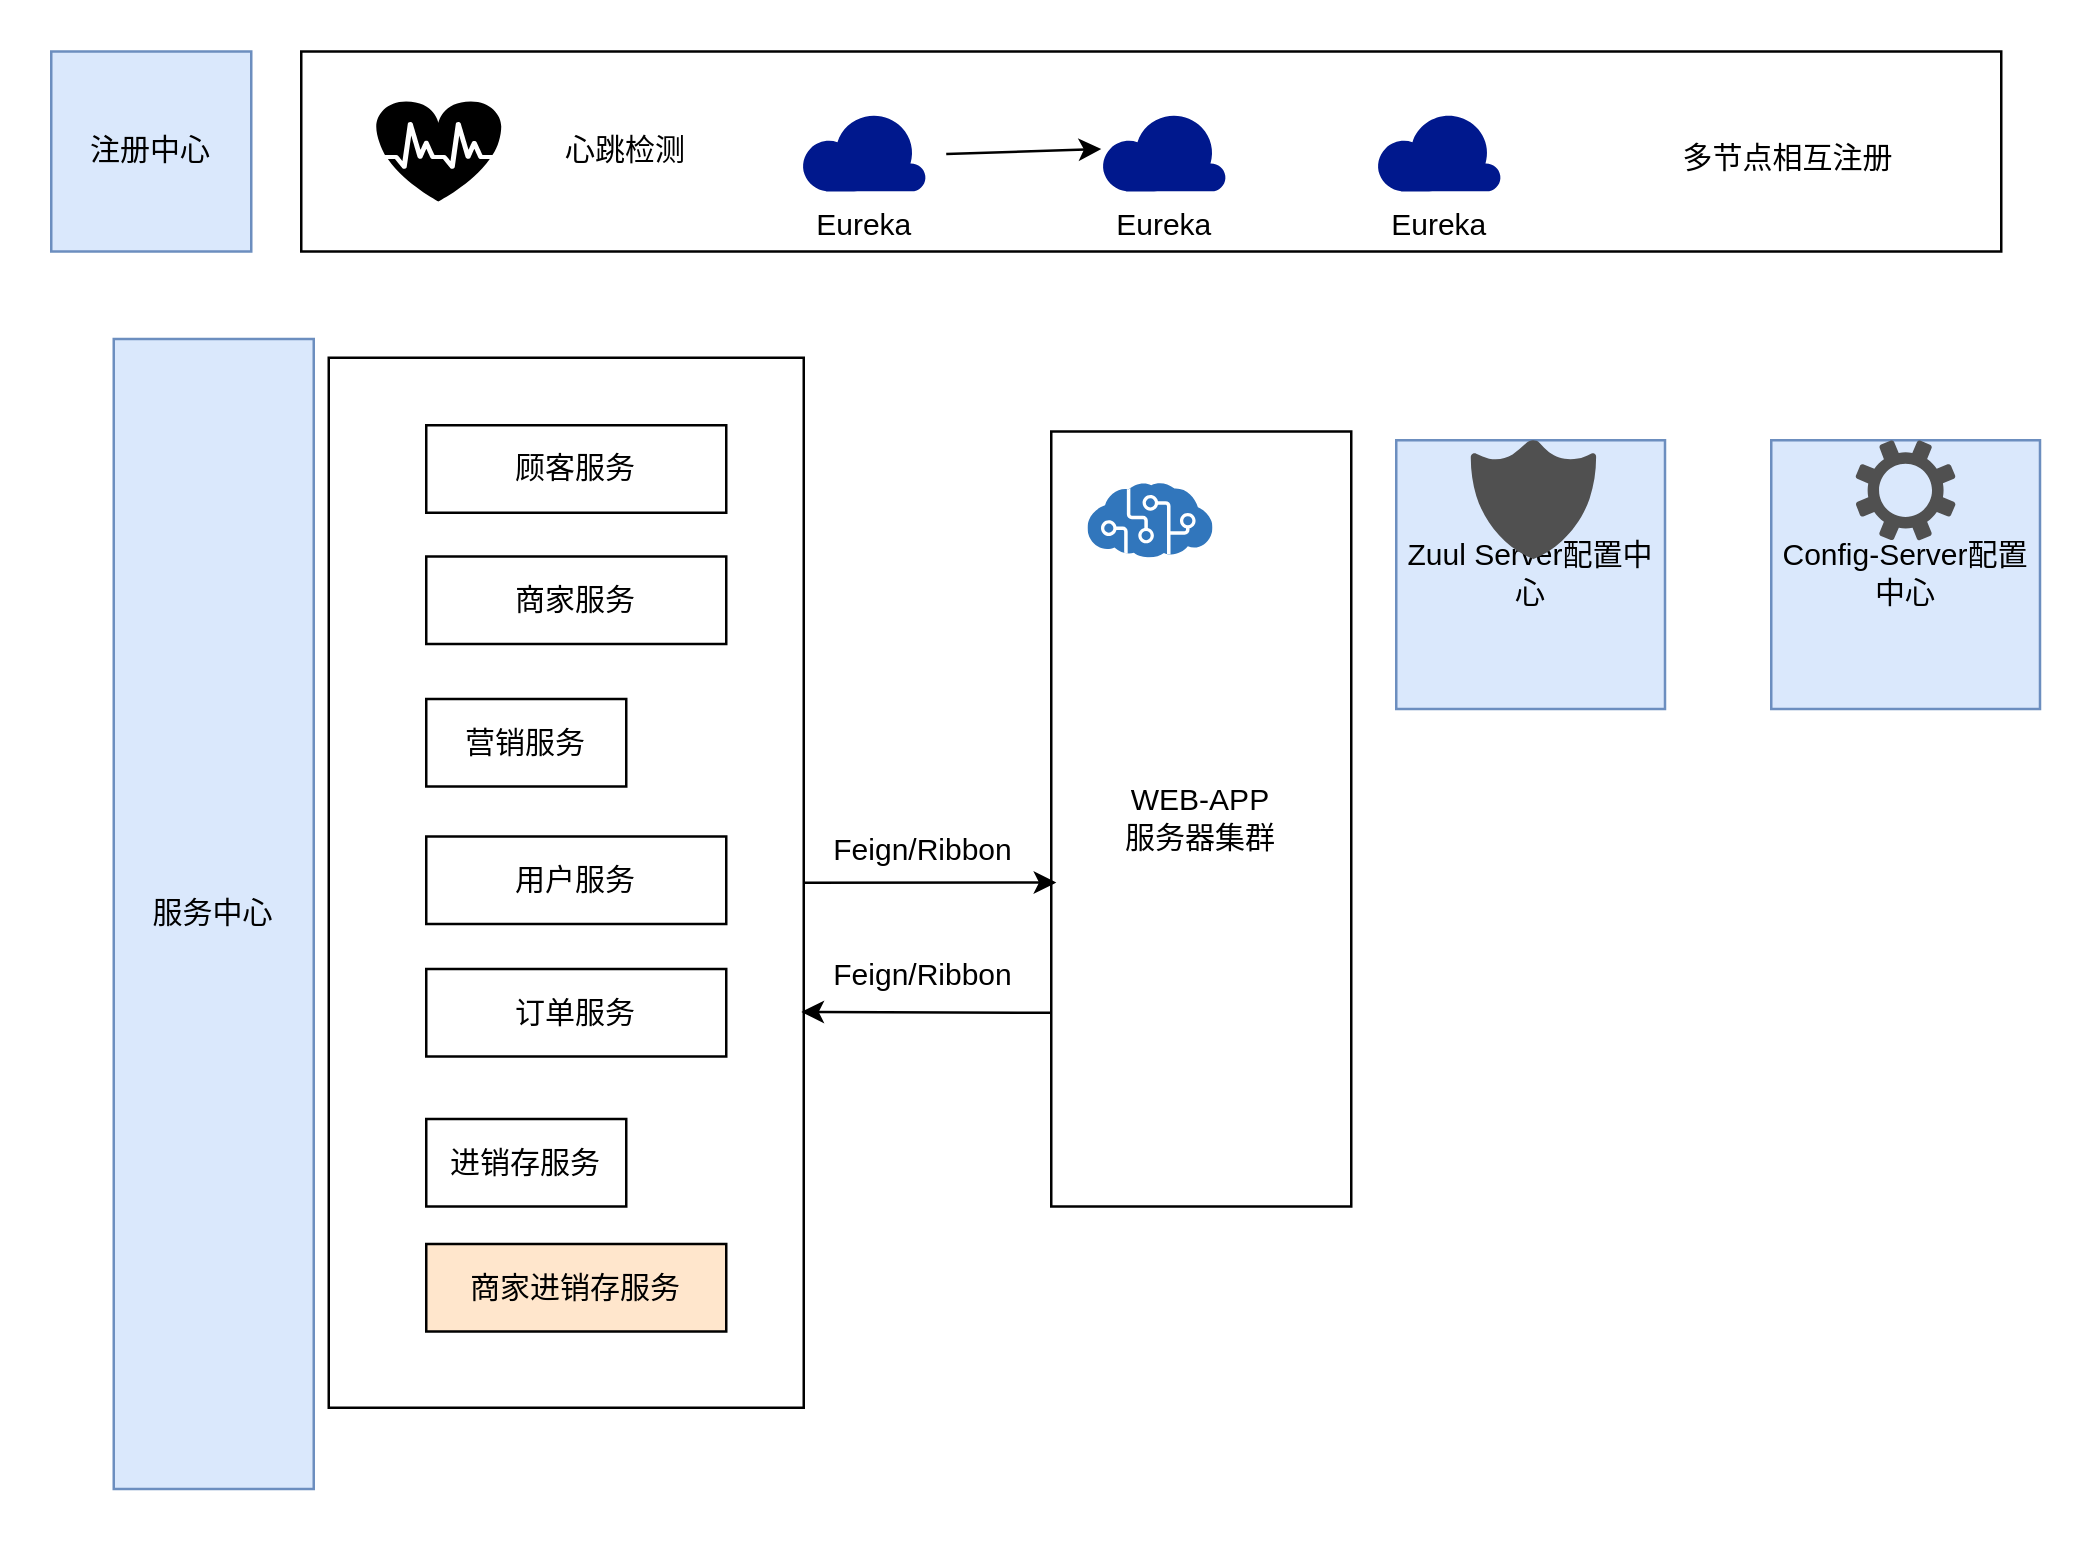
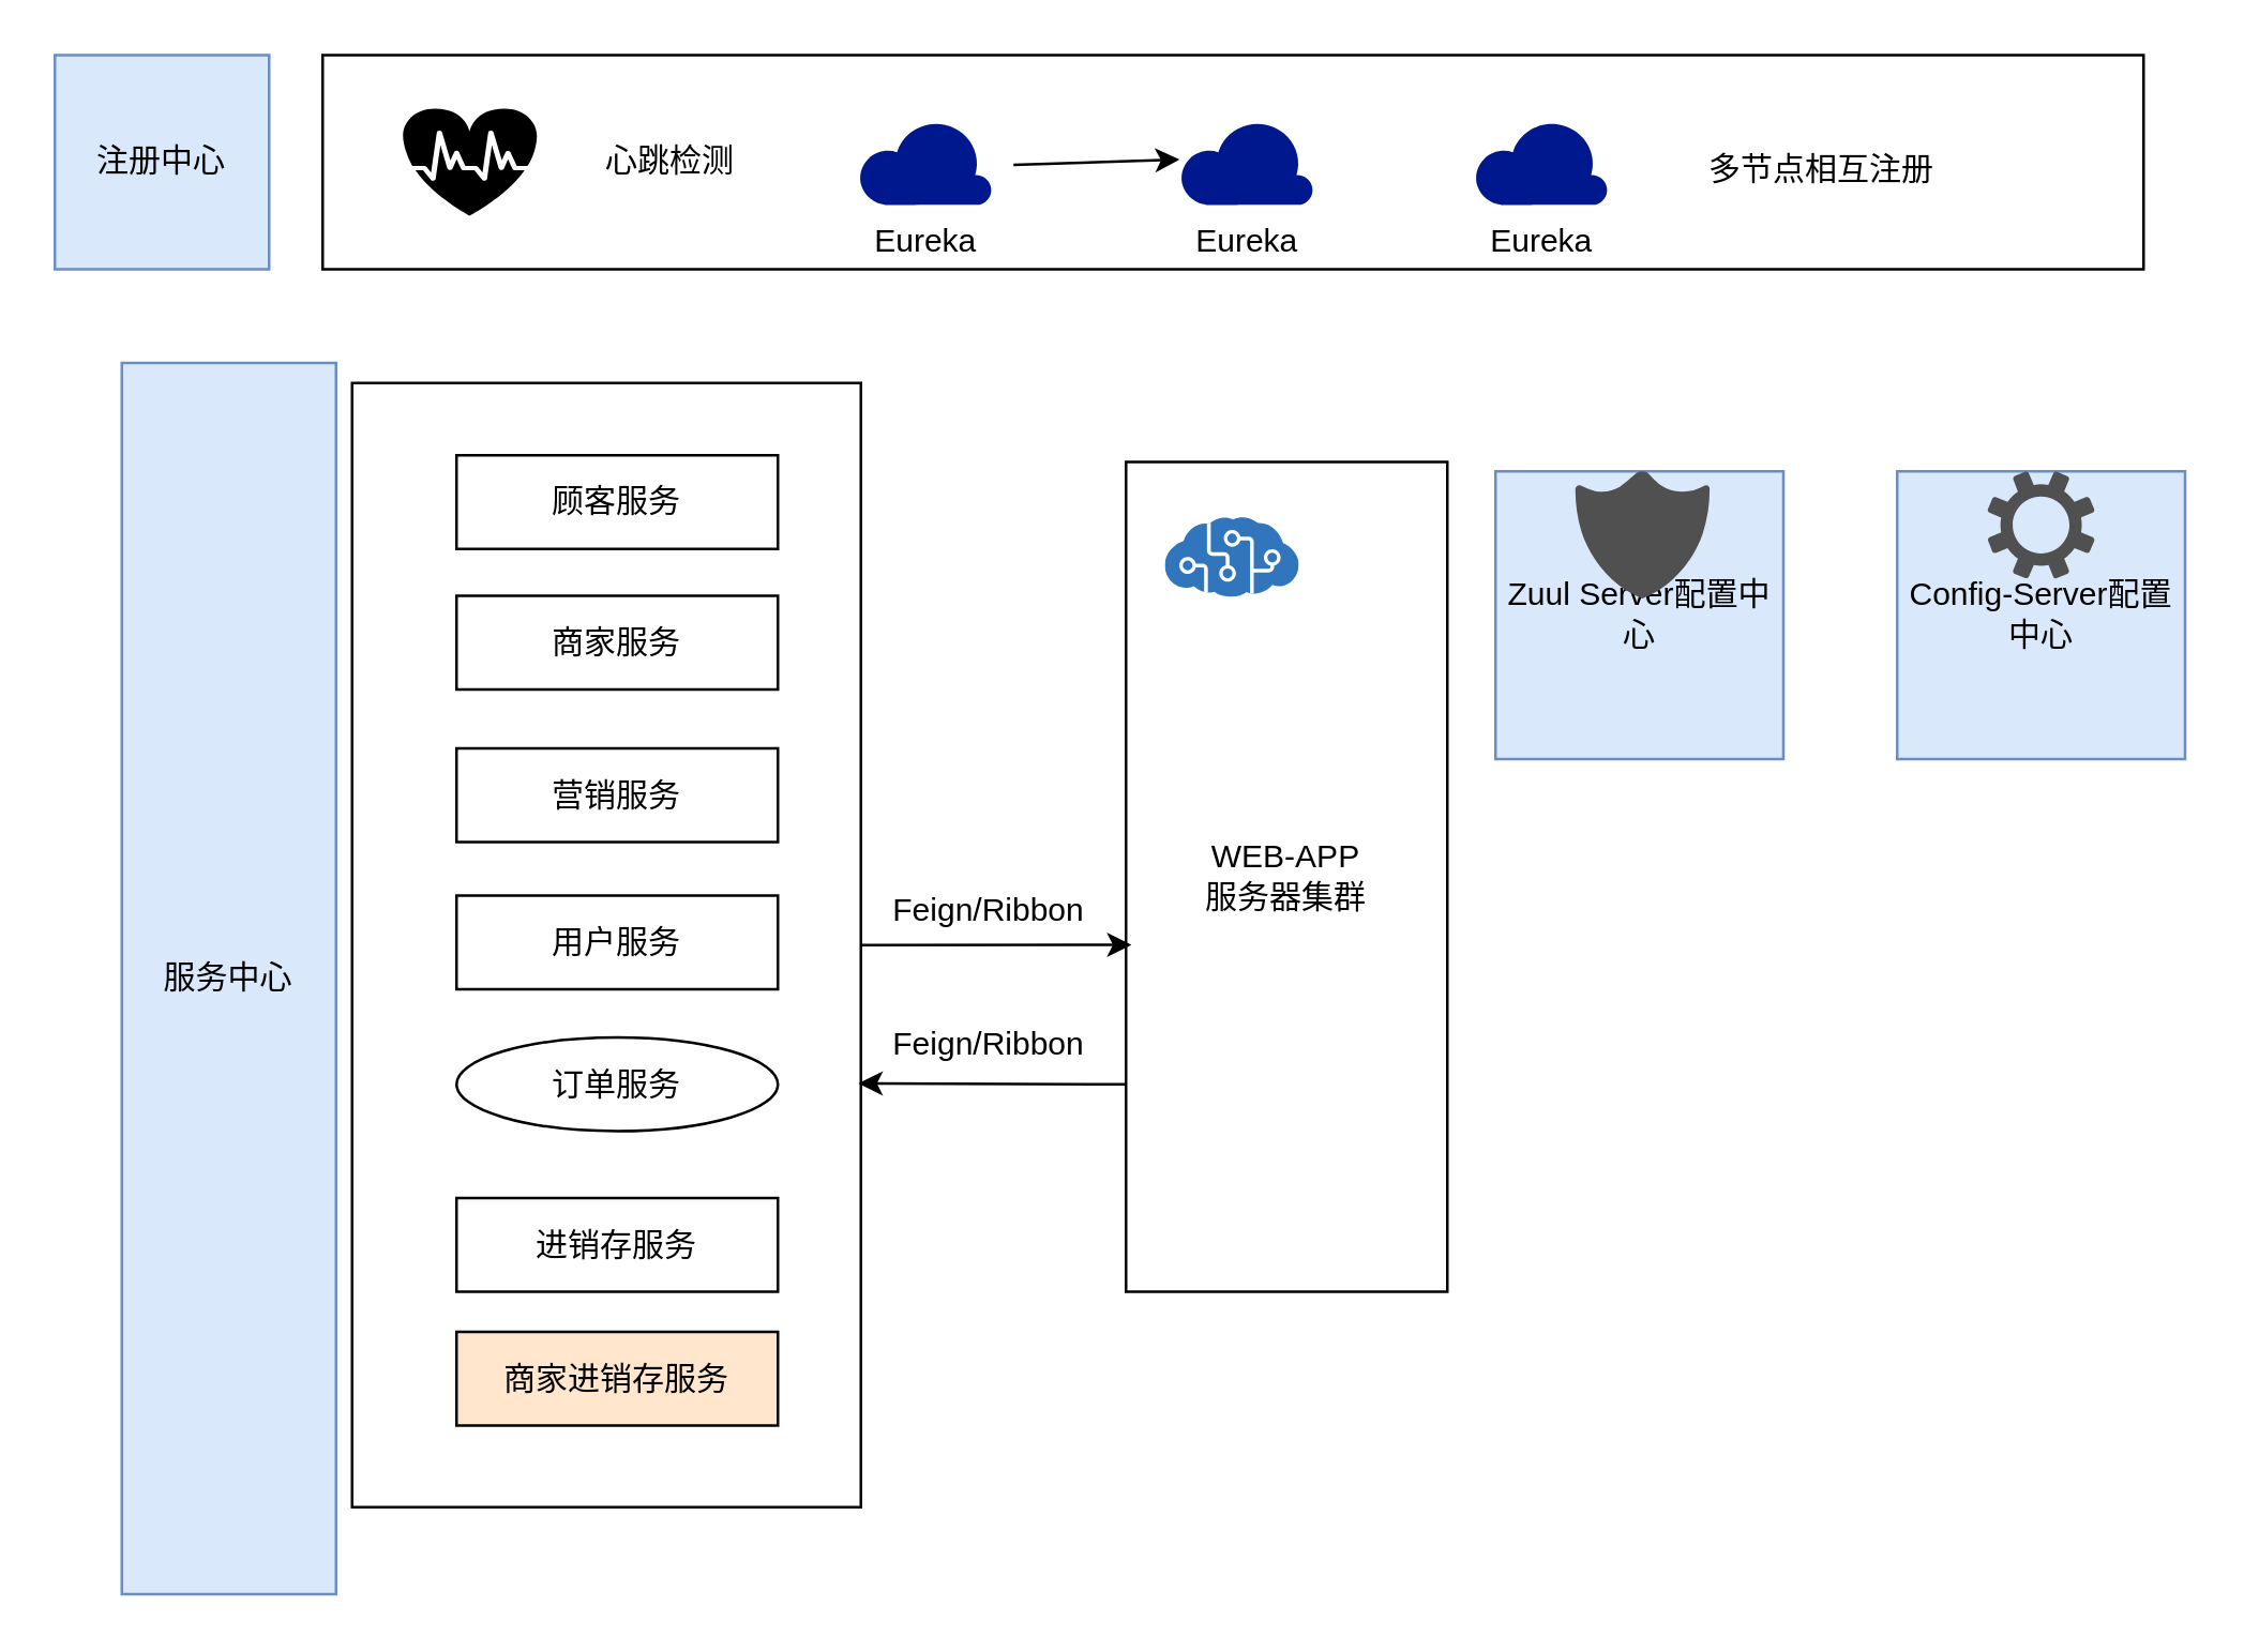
- <mxCell id="9" value="多节点相互注册" style="text;html=1;strokeColor=none;fillColor=none;align=center;verticalAlign=middle;whiteSpace=wrap;rounded=0;" vertex="1" parent="1"><mxGeometry x="670" y="50" width="90" height="26" as="geometry" /></mxCell>
+ <mxCell id="9" value="多节点相互注册" style="text;html=1;strokeColor=none;fillColor=none;align=center;verticalAlign=middle;whiteSpace=wrap;rounded=0;" vertex="1" parent="1"><mxGeometry x="635" y="50" width="90" height="26" as="geometry" /></mxCell>
- <mxCell id="20" value="营销服务" style="rounded=0;whiteSpace=wrap;html=1;strokeColor=#000000;" vertex="1" parent="1"><mxGeometry x="170" y="279" width="80" height="35" as="geometry" /></mxCell>
+ <mxCell id="20" value="营销服务" style="rounded=0;whiteSpace=wrap;html=1;strokeColor=#000000;" vertex="1" parent="1"><mxGeometry x="170" y="279" width="120" height="35" as="geometry" /></mxCell>
- <mxCell id="19" value="订单服务" style="rounded=0;whiteSpace=wrap;html=1;strokeColor=#000000;" vertex="1" parent="1"><mxGeometry x="170" y="387" width="120" height="35" as="geometry" /></mxCell>
+ <mxCell id="19" value="订单服务" style="ellipse;whiteSpace=wrap;html=1;strokeColor=#000000;" vertex="1" parent="1"><mxGeometry x="170" y="387" width="120" height="35" as="geometry" /></mxCell>
- <mxCell id="17" value="进销存服务" style="rounded=0;whiteSpace=wrap;html=1;strokeColor=#000000;" vertex="1" parent="1"><mxGeometry x="170" y="447" width="80" height="35" as="geometry" /></mxCell>
+ <mxCell id="17" value="进销存服务" style="rounded=0;whiteSpace=wrap;html=1;strokeColor=#000000;" vertex="1" parent="1"><mxGeometry x="170" y="447" width="120" height="35" as="geometry" /></mxCell>
